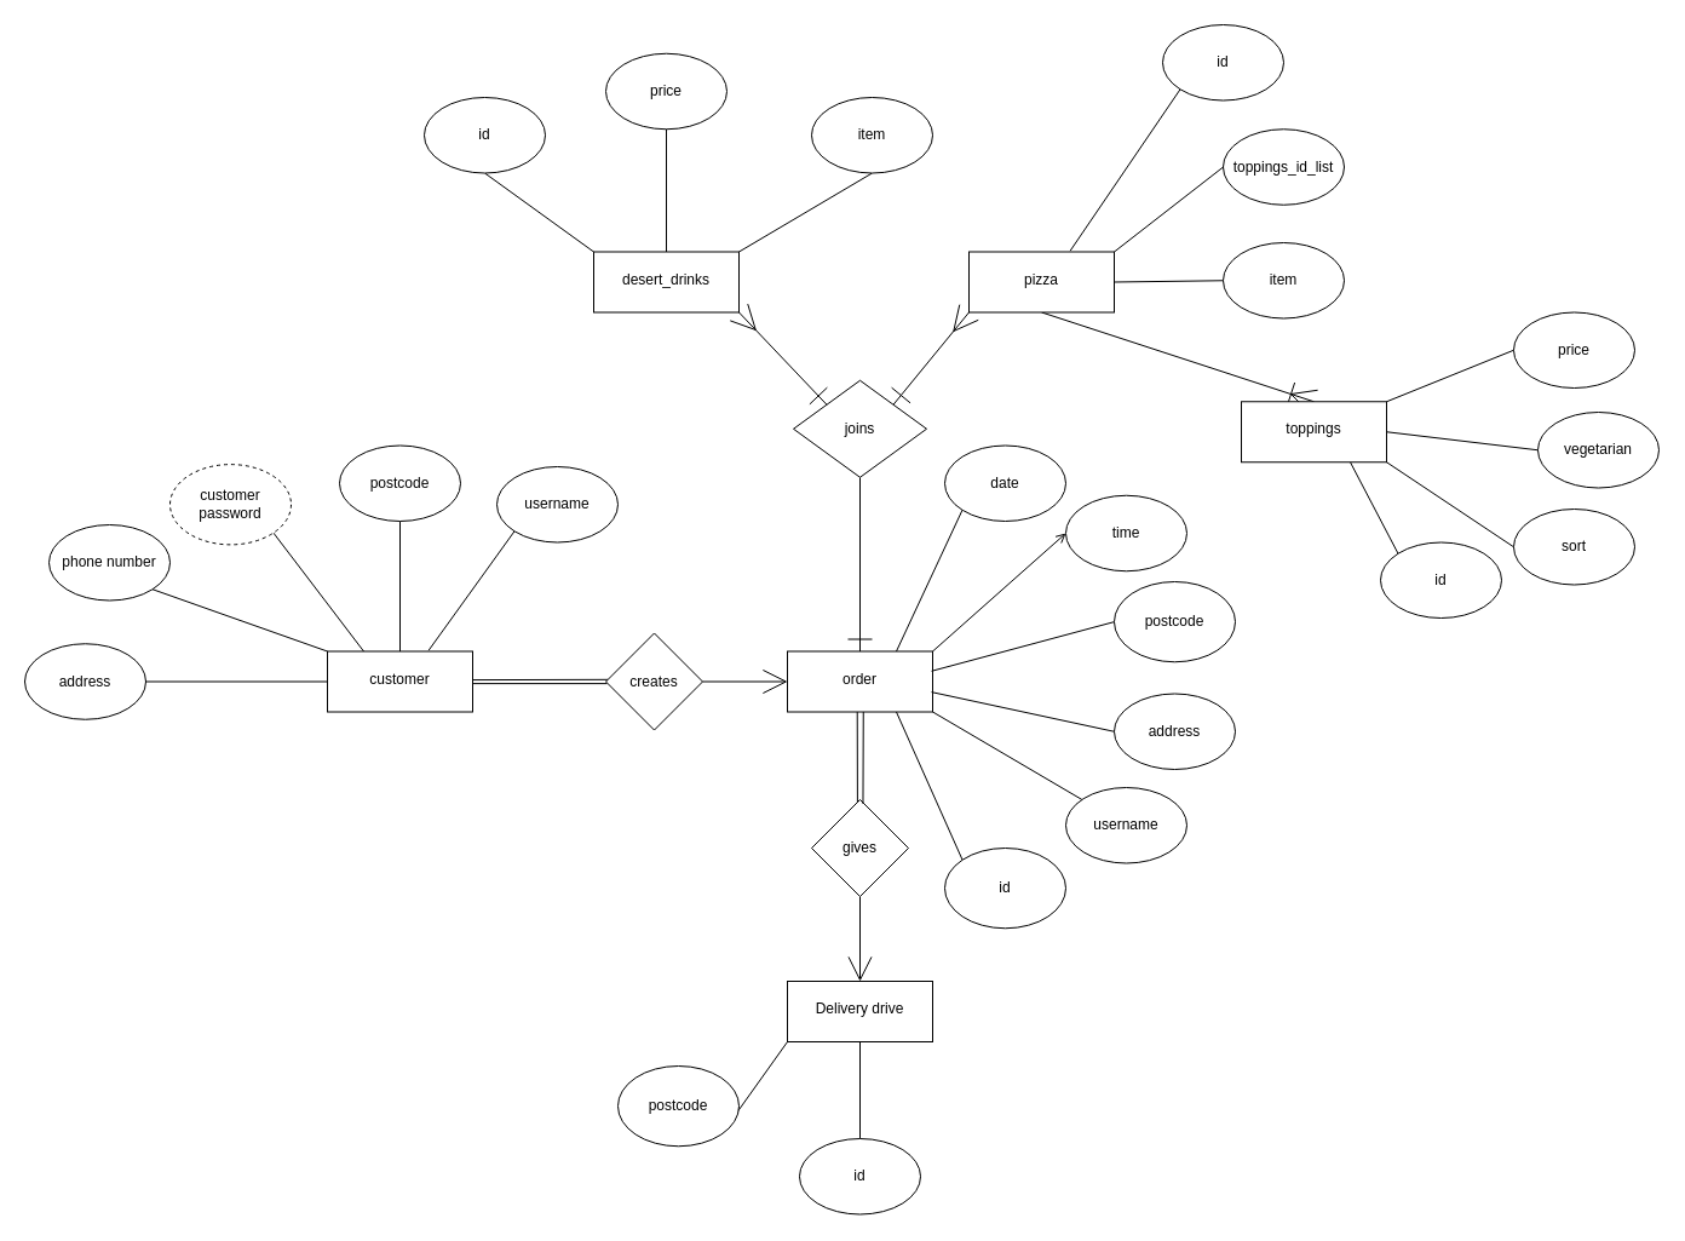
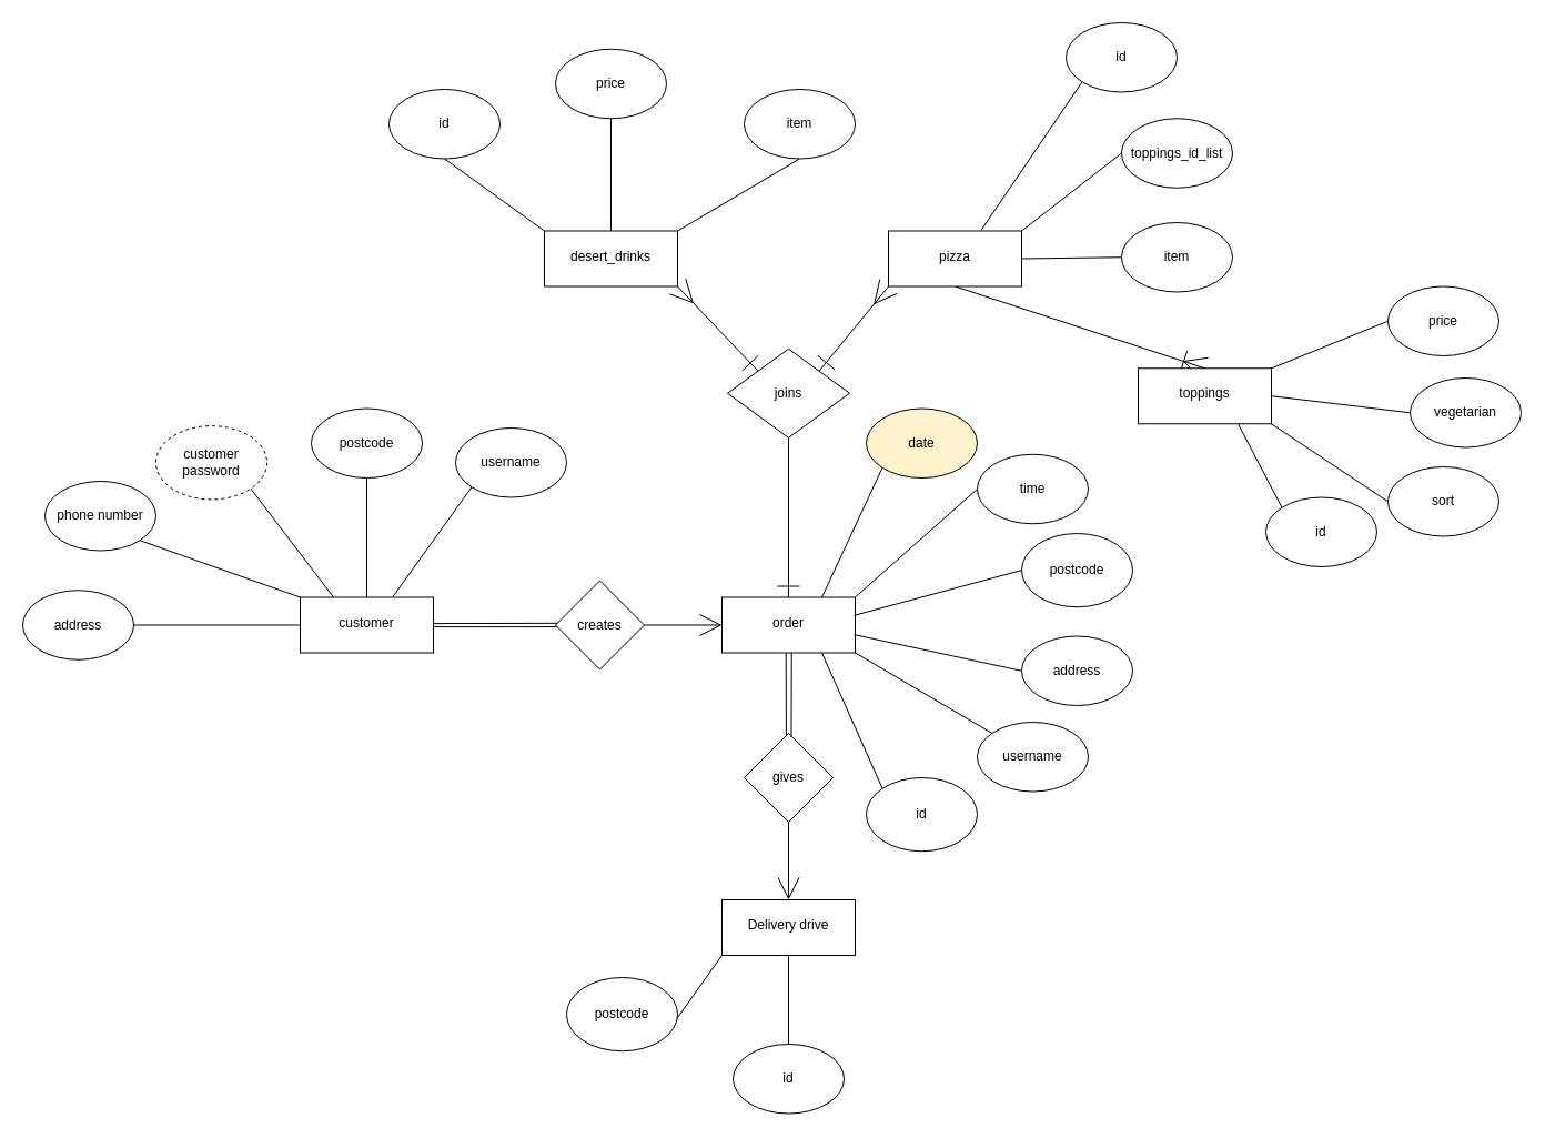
- <mxCell id="48" value="date" style="ellipse;whiteSpace=wrap;html=1;fontSize=12;glass=0;strokeWidth=1;shadow=0;" vertex="1" parent="1"><mxGeometry x="780" y="367.5" width="100" height="62.5" as="geometry" /></mxCell>
+ <mxCell id="48" value="date" style="ellipse;whiteSpace=wrap;html=1;fontSize=12;glass=0;strokeWidth=1;shadow=0;fillColor=#fff2cc;" vertex="1" parent="1"><mxGeometry x="780" y="367.5" width="100" height="62.5" as="geometry" /></mxCell>
- <mxCell id="39" style="rounded=0;orthogonalLoop=1;jettySize=auto;html=1;exitX=1;exitY=0;exitDx=0;exitDy=0;entryX=0;entryY=0.5;entryDx=0;entryDy=0;endArrow=open;endFill=0;" edge="1" parent="1" source="41" target="42"><mxGeometry relative="1" as="geometry" /></mxCell>
+ <mxCell id="39" style="rounded=0;orthogonalLoop=1;jettySize=auto;html=1;exitX=1;exitY=0;exitDx=0;exitDy=0;entryX=0;entryY=0.5;entryDx=0;entryDy=0;endArrow=none;endFill=0;" edge="1" parent="1" source="41" target="42"><mxGeometry relative="1" as="geometry" /></mxCell>
